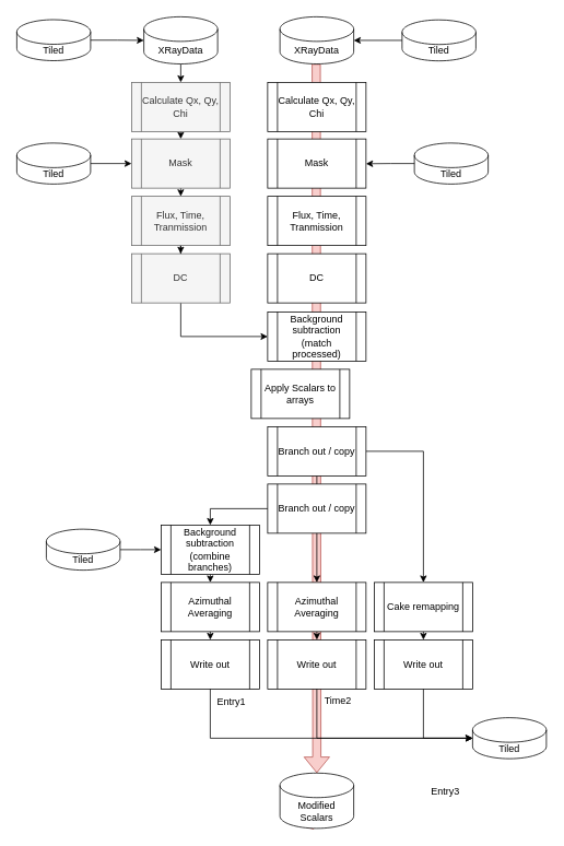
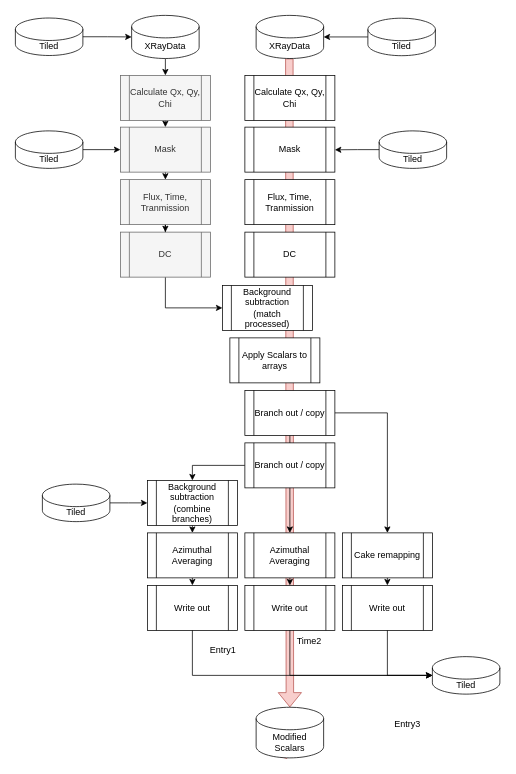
- <mxCell id="6" value="Background subtraction&lt;div&gt;(match processed)&lt;/div&gt;" style="shape=process;whiteSpace=wrap;html=1;backgroundOutline=1;" vertex="1" parent="1"><mxGeometry x="326" y="380" width="120" height="60" as="geometry" /></mxCell>
+ <mxCell id="6" value="Background subtraction&lt;div&gt;(match processed)&lt;/div&gt;" style="shape=process;whiteSpace=wrap;html=1;backgroundOutline=1;" vertex="1" parent="1"><mxGeometry x="296" y="380" width="120" height="60" as="geometry" /></mxCell>
- <mxCell id="30" value="Entry1" style="text;html=1;align=center;verticalAlign=middle;whiteSpace=wrap;rounded=0;" vertex="1" parent="1"><mxGeometry x="252" y="840.5" width="60" height="30" as="geometry" /></mxCell>
+ <mxCell id="30" value="Entry1" style="text;html=1;align=center;verticalAlign=middle;whiteSpace=wrap;rounded=0;" vertex="1" parent="1"><mxGeometry x="267" y="850.5" width="60" height="30" as="geometry" /></mxCell>
